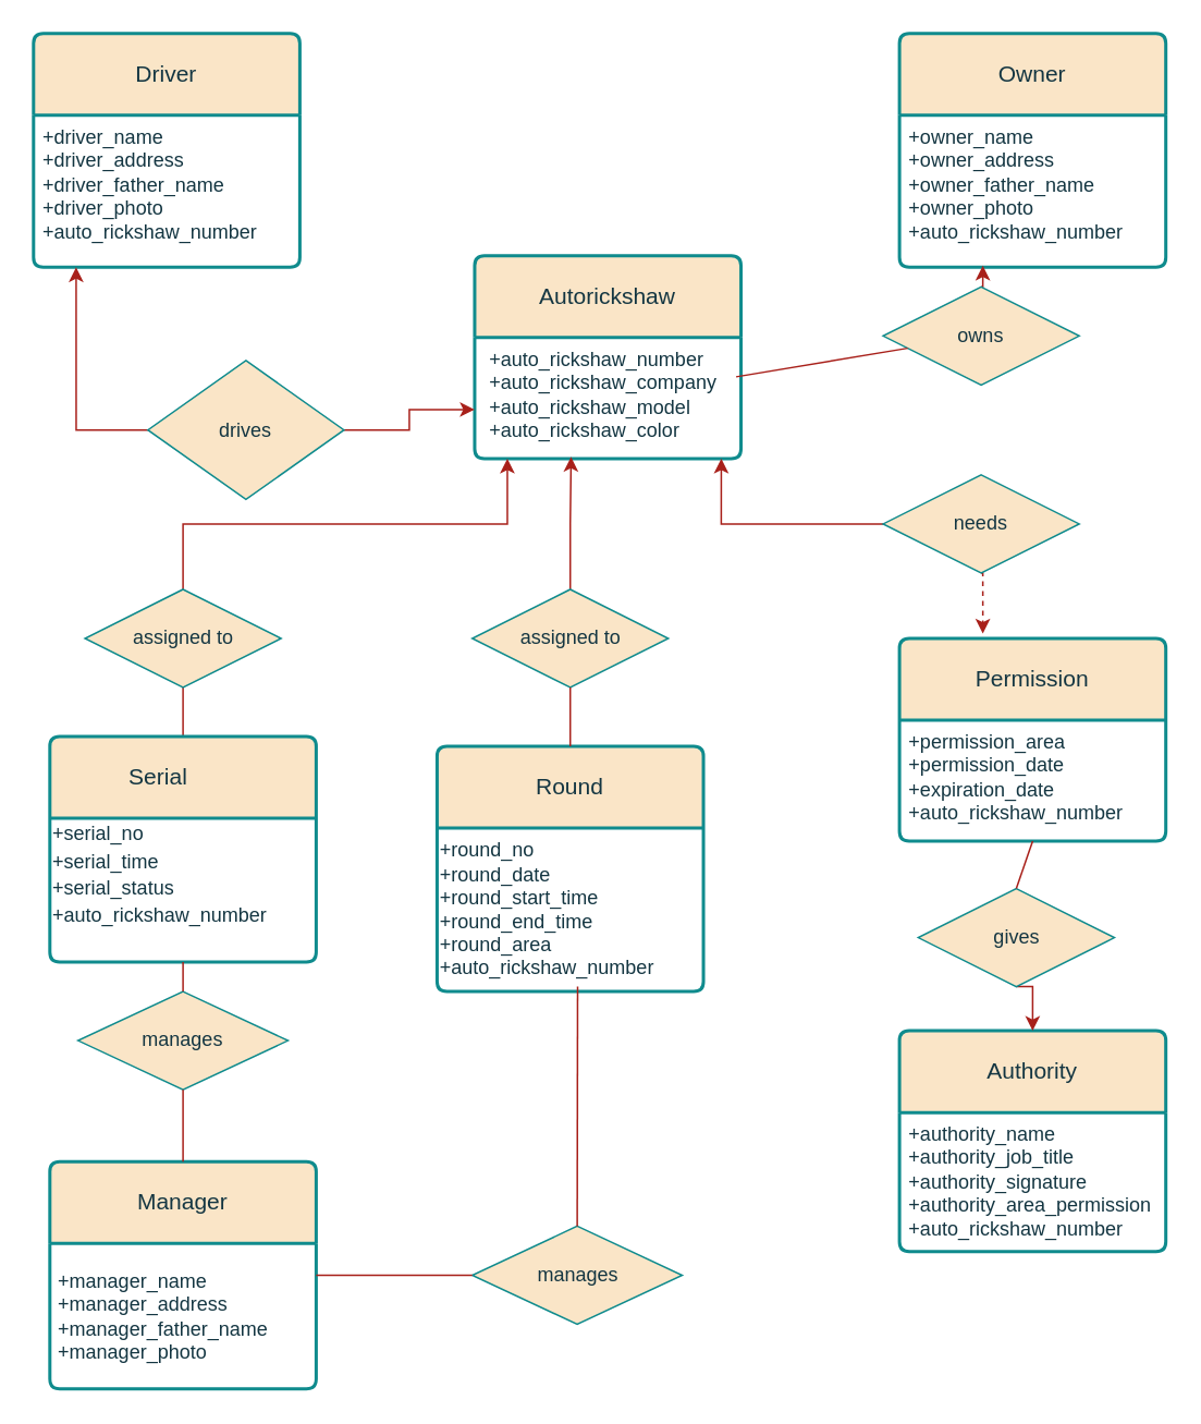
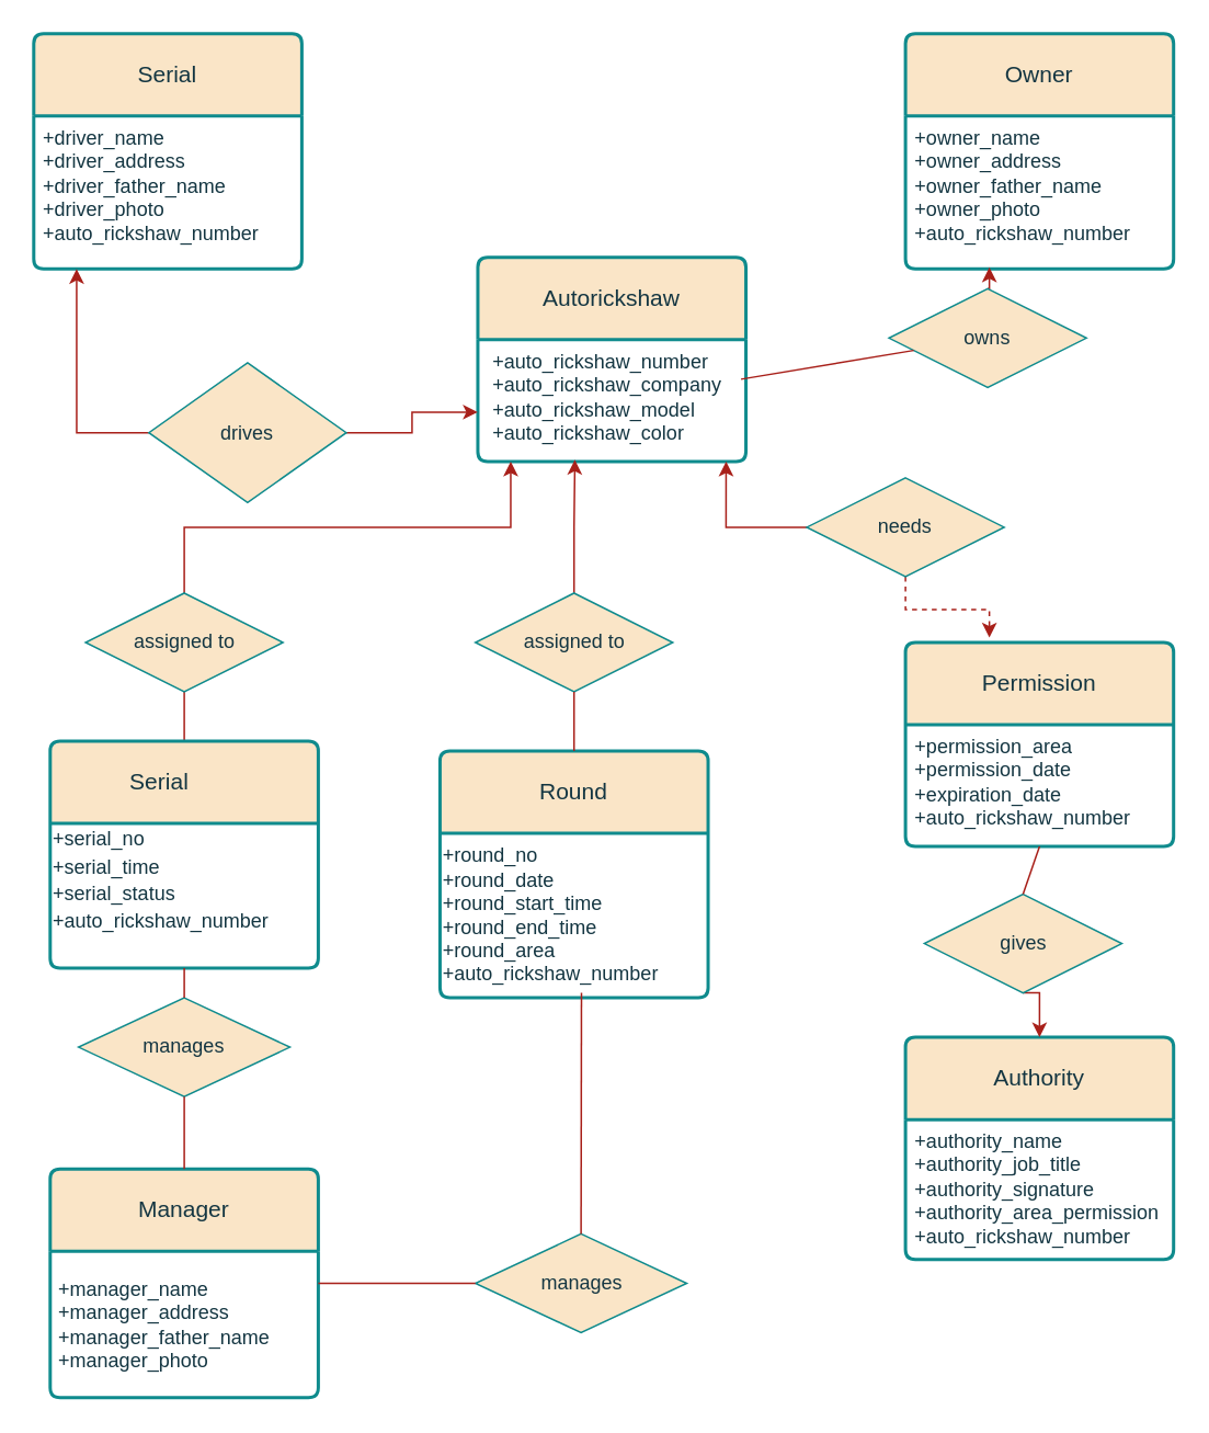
- <mxCell id="2" value="Driver" style="swimlane;childLayout=stackLayout;horizontal=1;startSize=50;horizontalStack=0;rounded=1;fontSize=14;fontStyle=0;strokeWidth=2;resizeParent=0;resizeLast=1;shadow=0;dashed=0;align=center;arcSize=4;whiteSpace=wrap;html=1;labelBackgroundColor=none;fillColor=#FAE5C7;strokeColor=#0F8B8D;fontColor=#143642;" parent="1" vertex="1"><mxGeometry x="20" y="20" width="163" height="143" as="geometry" /></mxCell>
+ <mxCell id="2" value="Serial" style="swimlane;childLayout=stackLayout;horizontal=1;startSize=50;horizontalStack=0;rounded=1;fontSize=14;fontStyle=0;strokeWidth=2;resizeParent=0;resizeLast=1;shadow=0;dashed=0;align=center;arcSize=4;whiteSpace=wrap;html=1;labelBackgroundColor=none;fillColor=#FAE5C7;strokeColor=#0F8B8D;fontColor=#143642;" parent="1" vertex="1"><mxGeometry x="20" y="20" width="163" height="143" as="geometry" /></mxCell>
- <mxCell id="31" value="needs" style="shape=rhombus;perimeter=rhombusPerimeter;whiteSpace=wrap;html=1;align=center;labelBackgroundColor=none;fillColor=#FAE5C7;strokeColor=#0F8B8D;fontColor=#143642;" parent="1" vertex="1"><mxGeometry x="540" y="290" width="120" height="60" as="geometry" /></mxCell>
+ <mxCell id="31" value="needs" style="shape=rhombus;perimeter=rhombusPerimeter;whiteSpace=wrap;html=1;align=center;labelBackgroundColor=none;fillColor=#FAE5C7;strokeColor=#0F8B8D;fontColor=#143642;" parent="1" vertex="1"><mxGeometry x="490" y="290" width="120" height="60" as="geometry" /></mxCell>
